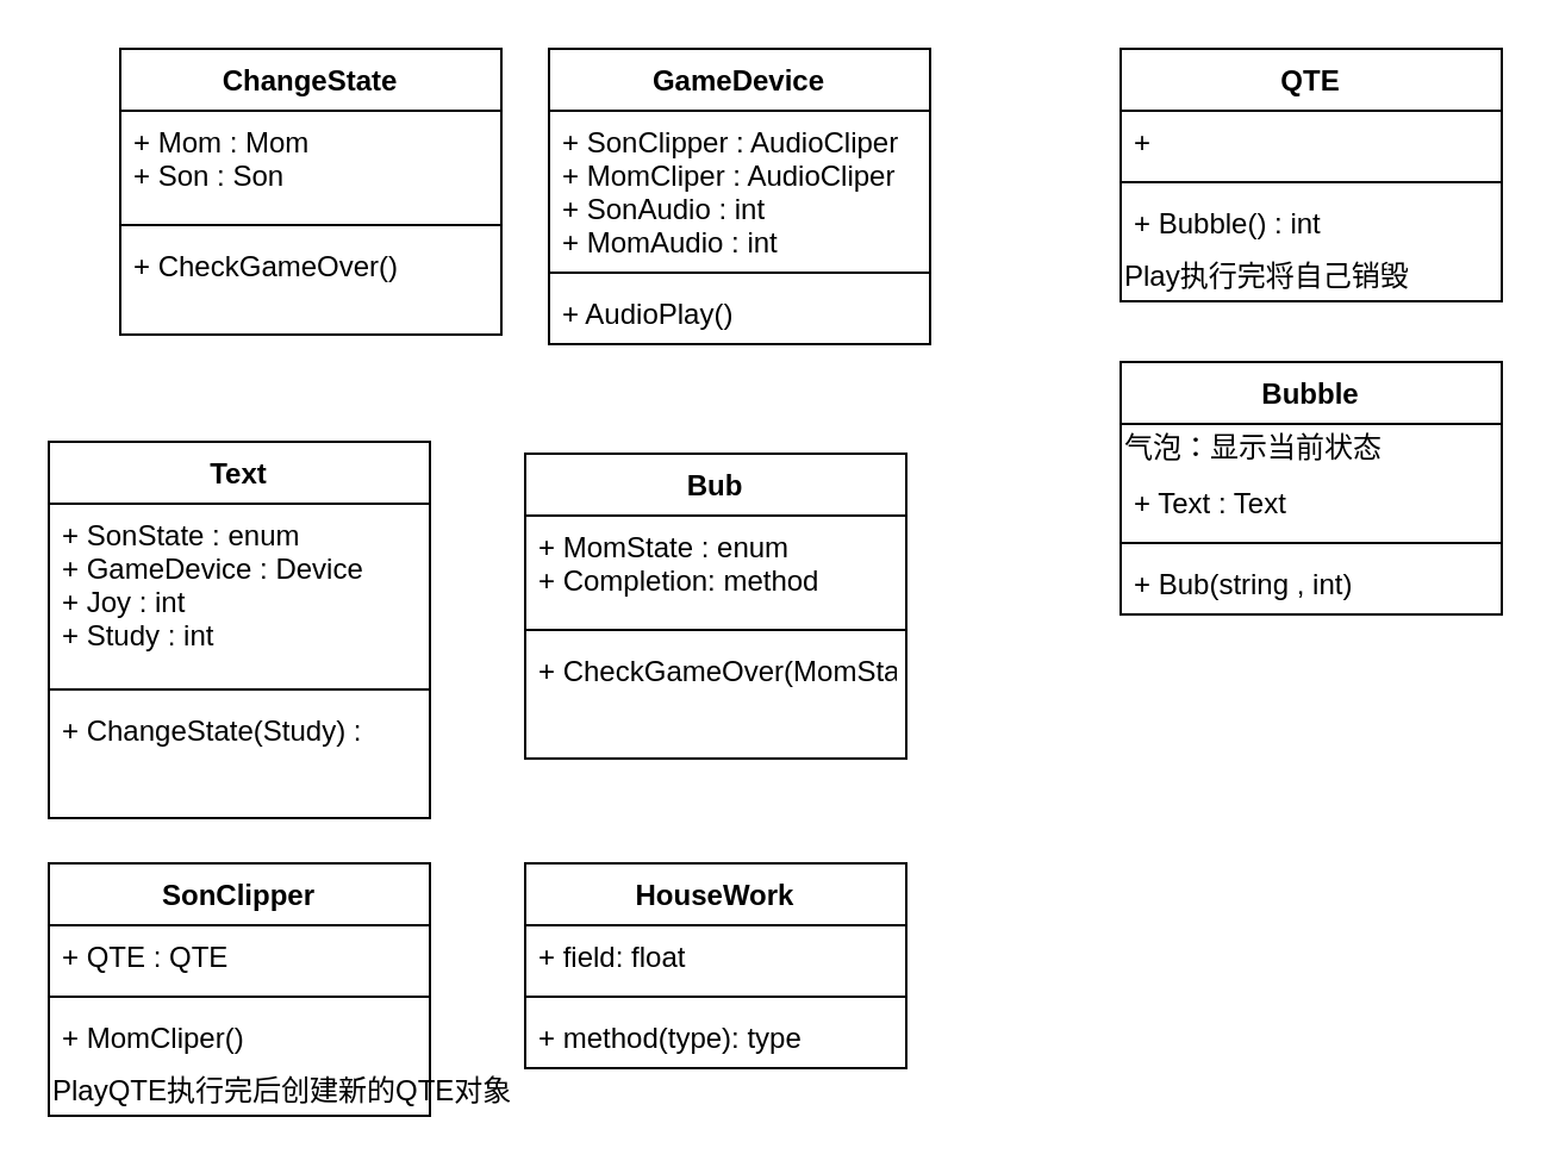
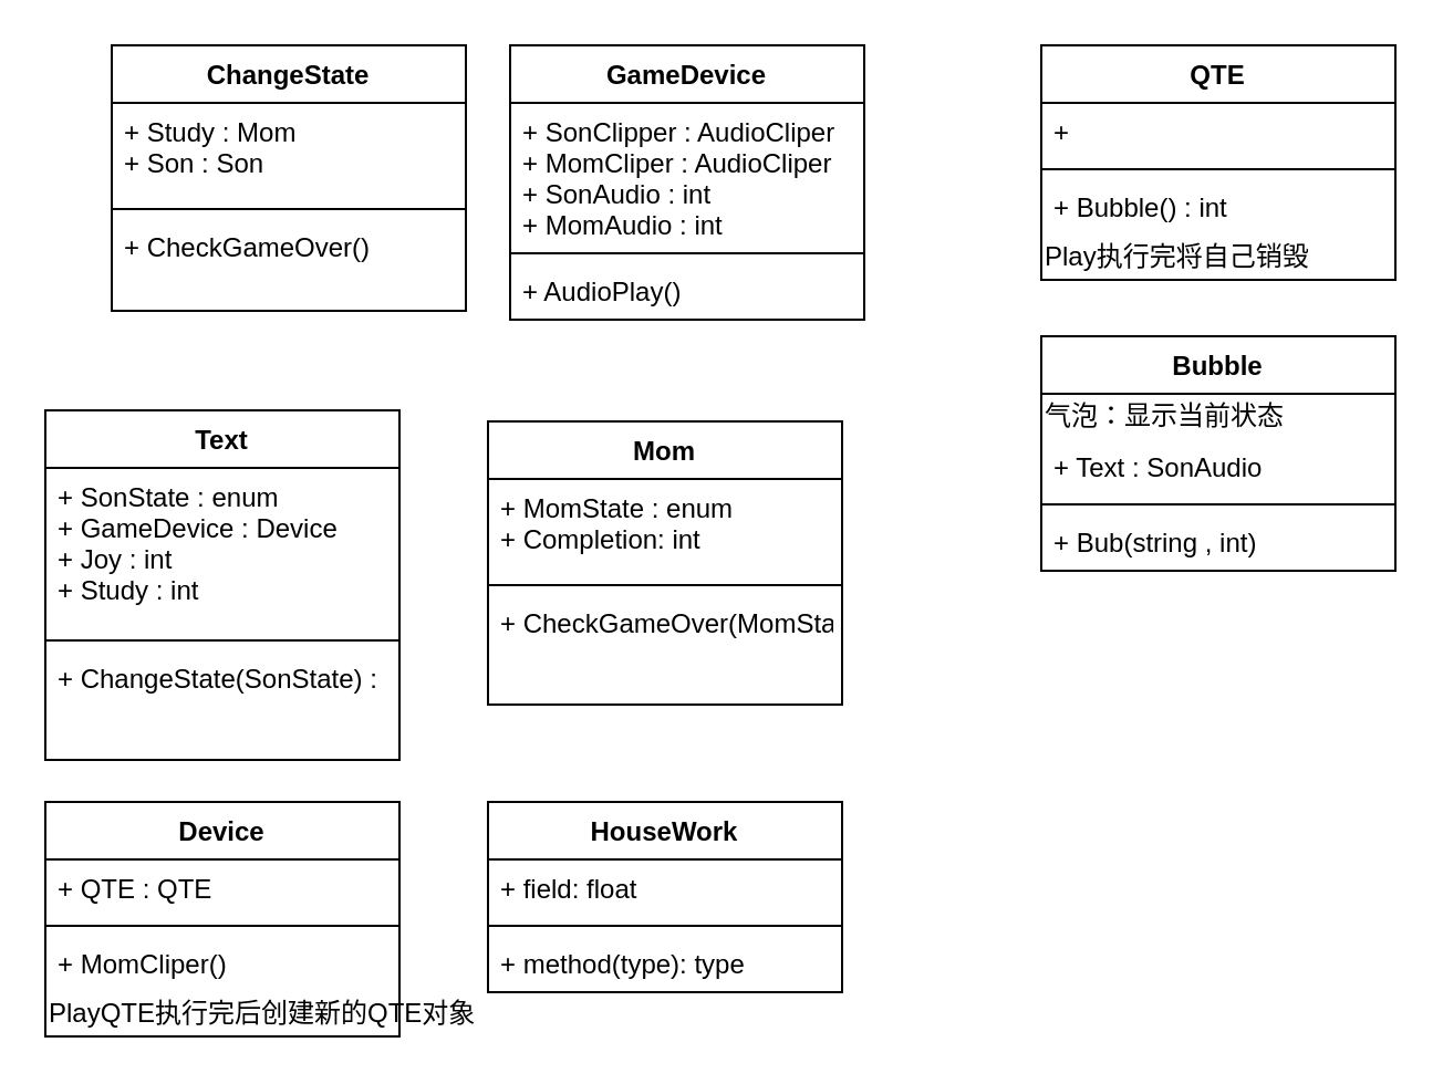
- <mxCell id="11" value="+ Mom : Mom&#10;+ Son : Son&#10;" style="text;strokeColor=none;fillColor=none;align=left;verticalAlign=top;spacingLeft=4;spacingRight=4;overflow=hidden;rotatable=0;points=[[0,0.5],[1,0.5]];portConstraint=eastwest;" vertex="1" parent="10"><mxGeometry y="26" width="160" height="44" as="geometry" /></mxCell>
+ <mxCell id="11" value="+ Study : Mom&#10;+ Son : Son&#10;" style="text;strokeColor=none;fillColor=none;align=left;verticalAlign=top;spacingLeft=4;spacingRight=4;overflow=hidden;rotatable=0;points=[[0,0.5],[1,0.5]];portConstraint=eastwest;" vertex="1" parent="10"><mxGeometry y="26" width="160" height="44" as="geometry" /></mxCell>
- <mxCell id="6" value="Bub" style="swimlane;fontStyle=1;align=center;verticalAlign=top;childLayout=stackLayout;horizontal=1;startSize=26;horizontalStack=0;resizeParent=1;resizeParentMax=0;resizeLast=0;collapsible=1;marginBottom=0;" vertex="1" parent="1"><mxGeometry x="220" y="190" width="160" height="128" as="geometry" /></mxCell>
+ <mxCell id="6" value="Mom" style="swimlane;fontStyle=1;align=center;verticalAlign=top;childLayout=stackLayout;horizontal=1;startSize=26;horizontalStack=0;resizeParent=1;resizeParentMax=0;resizeLast=0;collapsible=1;marginBottom=0;" vertex="1" parent="1"><mxGeometry x="220" y="190" width="160" height="128" as="geometry" /></mxCell>
- <mxCell id="25" value="+ Text : Text" style="text;strokeColor=none;fillColor=none;align=left;verticalAlign=top;spacingLeft=4;spacingRight=4;overflow=hidden;rotatable=0;points=[[0,0.5],[1,0.5]];portConstraint=eastwest;" vertex="1" parent="23"><mxGeometry y="46" width="160" height="26" as="geometry" /></mxCell>
+ <mxCell id="25" value="+ Text : SonAudio" style="text;strokeColor=none;fillColor=none;align=left;verticalAlign=top;spacingLeft=4;spacingRight=4;overflow=hidden;rotatable=0;points=[[0,0.5],[1,0.5]];portConstraint=eastwest;" vertex="1" parent="23"><mxGeometry y="46" width="160" height="26" as="geometry" /></mxCell>
- <mxCell id="7" value="+ MomState : enum&#10;+ Completion: method&#10;" style="text;strokeColor=none;fillColor=none;align=left;verticalAlign=top;spacingLeft=4;spacingRight=4;overflow=hidden;rotatable=0;points=[[0,0.5],[1,0.5]];portConstraint=eastwest;" vertex="1" parent="6"><mxGeometry y="26" width="160" height="44" as="geometry" /></mxCell>
+ <mxCell id="7" value="+ MomState : enum&#10;+ Completion: int&#10;" style="text;strokeColor=none;fillColor=none;align=left;verticalAlign=top;spacingLeft=4;spacingRight=4;overflow=hidden;rotatable=0;points=[[0,0.5],[1,0.5]];portConstraint=eastwest;" vertex="1" parent="6"><mxGeometry y="26" width="160" height="44" as="geometry" /></mxCell>
- <mxCell id="5" value="+ ChangeState(Study) : &#10;" style="text;strokeColor=none;fillColor=none;align=left;verticalAlign=top;spacingLeft=4;spacingRight=4;overflow=hidden;rotatable=0;points=[[0,0.5],[1,0.5]];portConstraint=eastwest;" vertex="1" parent="2"><mxGeometry y="108" width="160" height="50" as="geometry" /></mxCell>
+ <mxCell id="5" value="+ ChangeState(SonState) : &#10;" style="text;strokeColor=none;fillColor=none;align=left;verticalAlign=top;spacingLeft=4;spacingRight=4;overflow=hidden;rotatable=0;points=[[0,0.5],[1,0.5]];portConstraint=eastwest;" vertex="1" parent="2"><mxGeometry y="108" width="160" height="50" as="geometry" /></mxCell>
- <mxCell id="28" value="SonClipper" style="swimlane;fontStyle=1;align=center;verticalAlign=top;childLayout=stackLayout;horizontal=1;startSize=26;horizontalStack=0;resizeParent=1;resizeParentMax=0;resizeLast=0;collapsible=1;marginBottom=0;" vertex="1" parent="1"><mxGeometry x="20" y="362" width="160" height="106" as="geometry" /></mxCell>
+ <mxCell id="28" value="Device" style="swimlane;fontStyle=1;align=center;verticalAlign=top;childLayout=stackLayout;horizontal=1;startSize=26;horizontalStack=0;resizeParent=1;resizeParentMax=0;resizeLast=0;collapsible=1;marginBottom=0;" vertex="1" parent="1"><mxGeometry x="20" y="362" width="160" height="106" as="geometry" /></mxCell>
